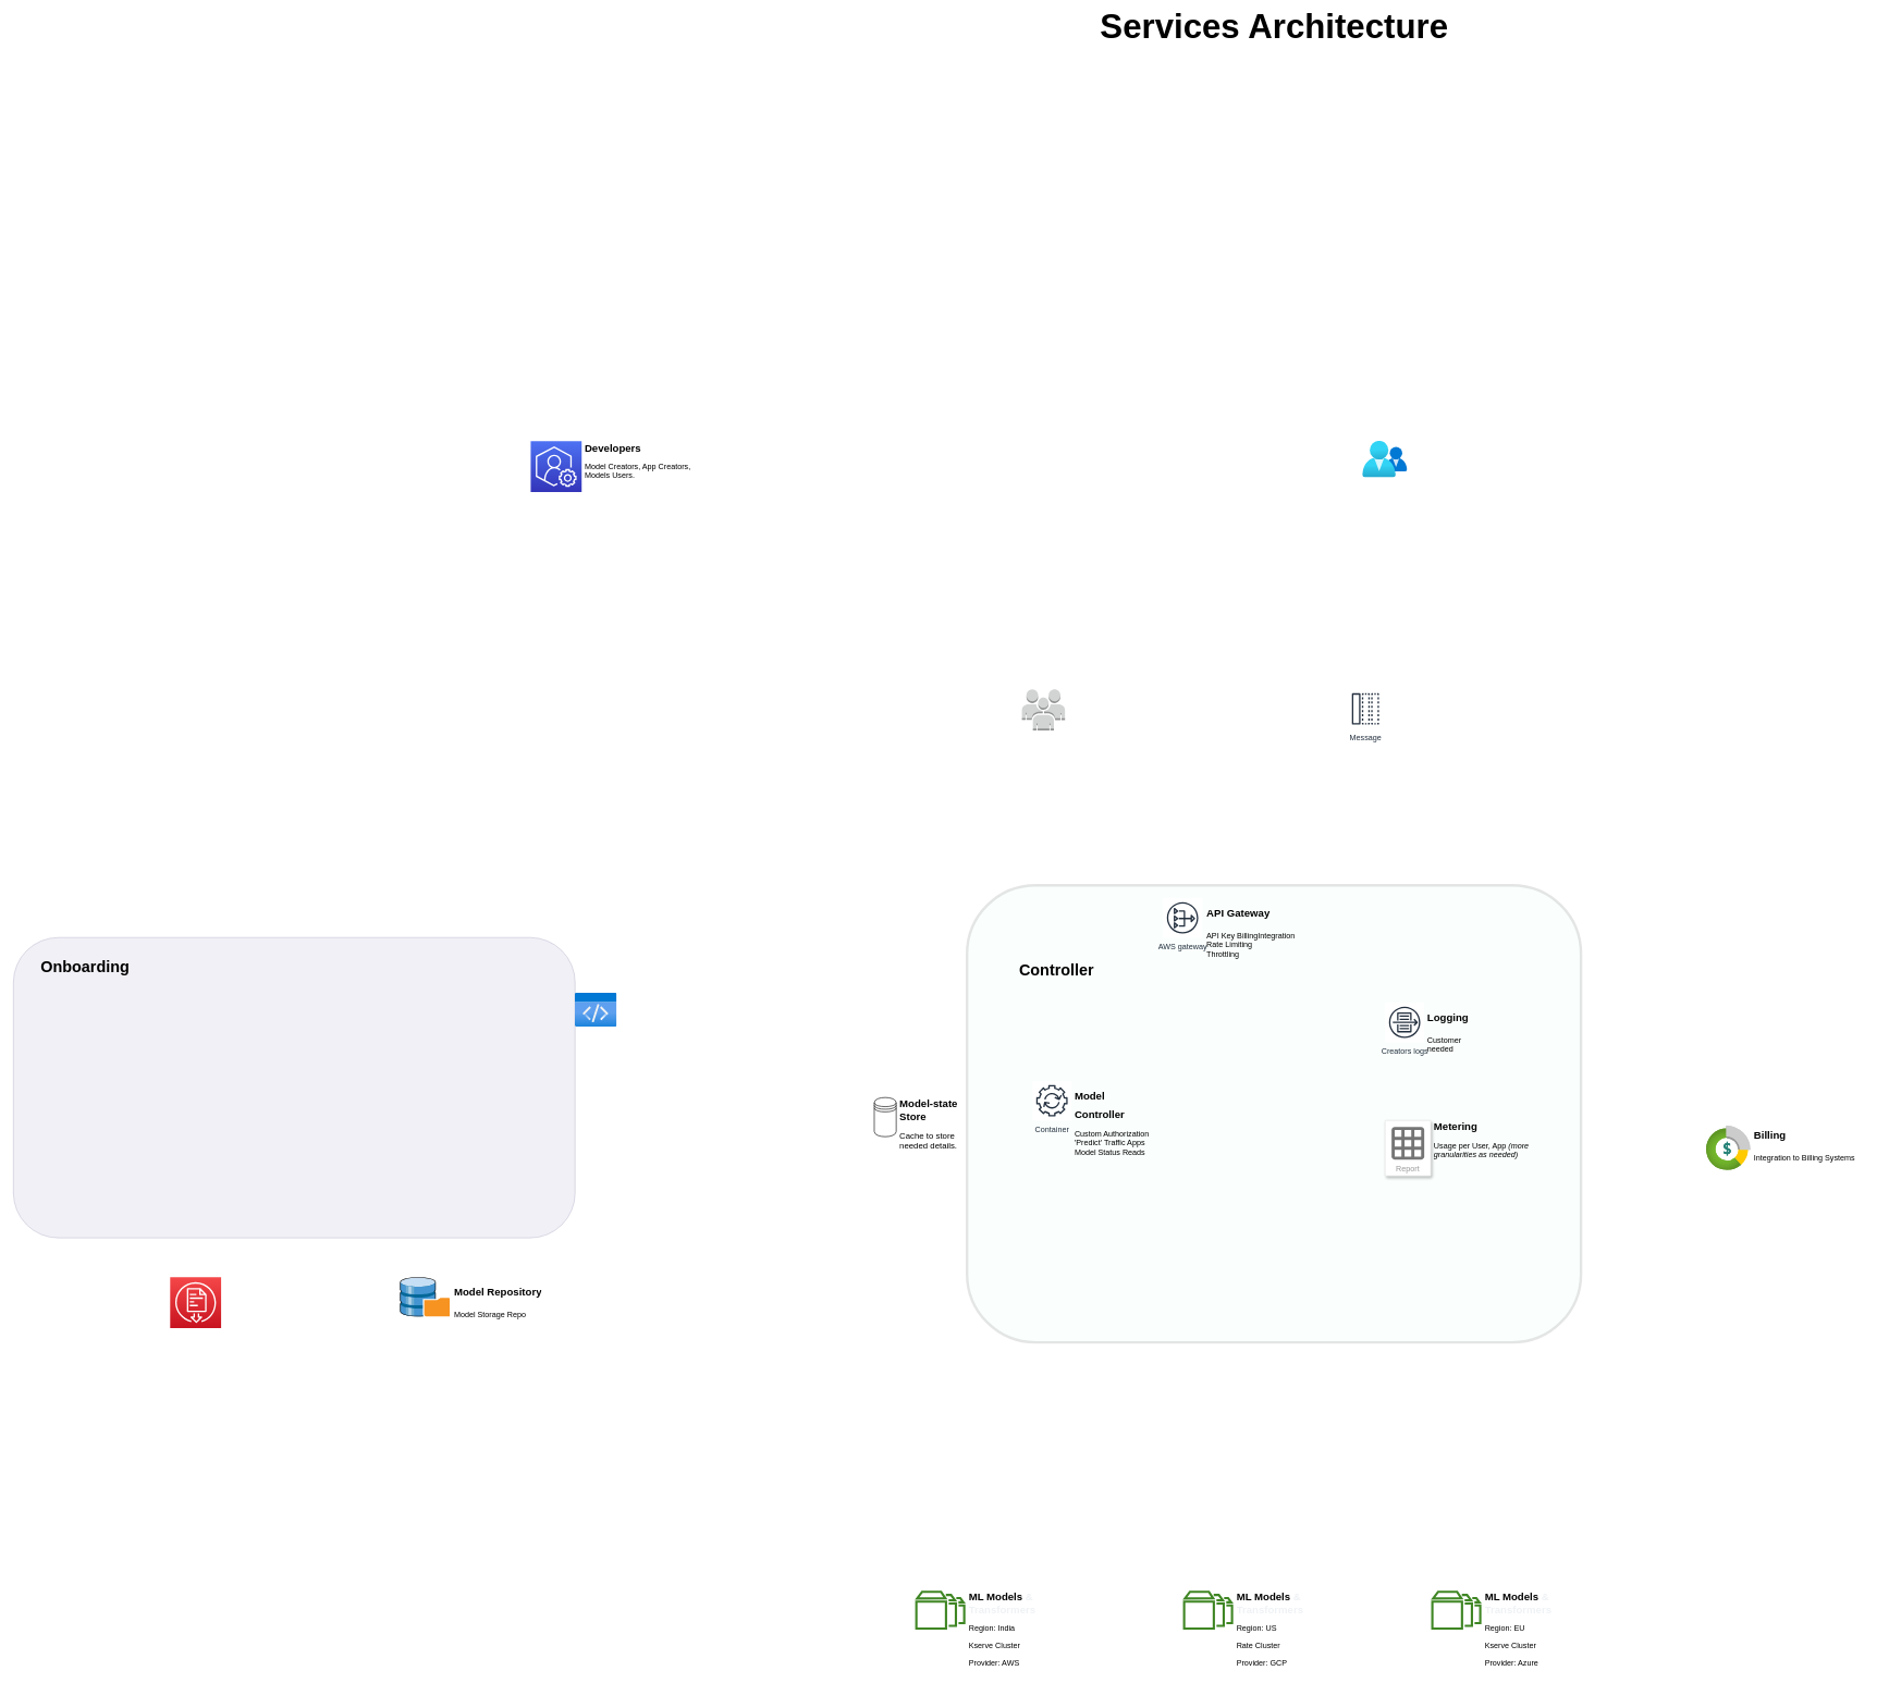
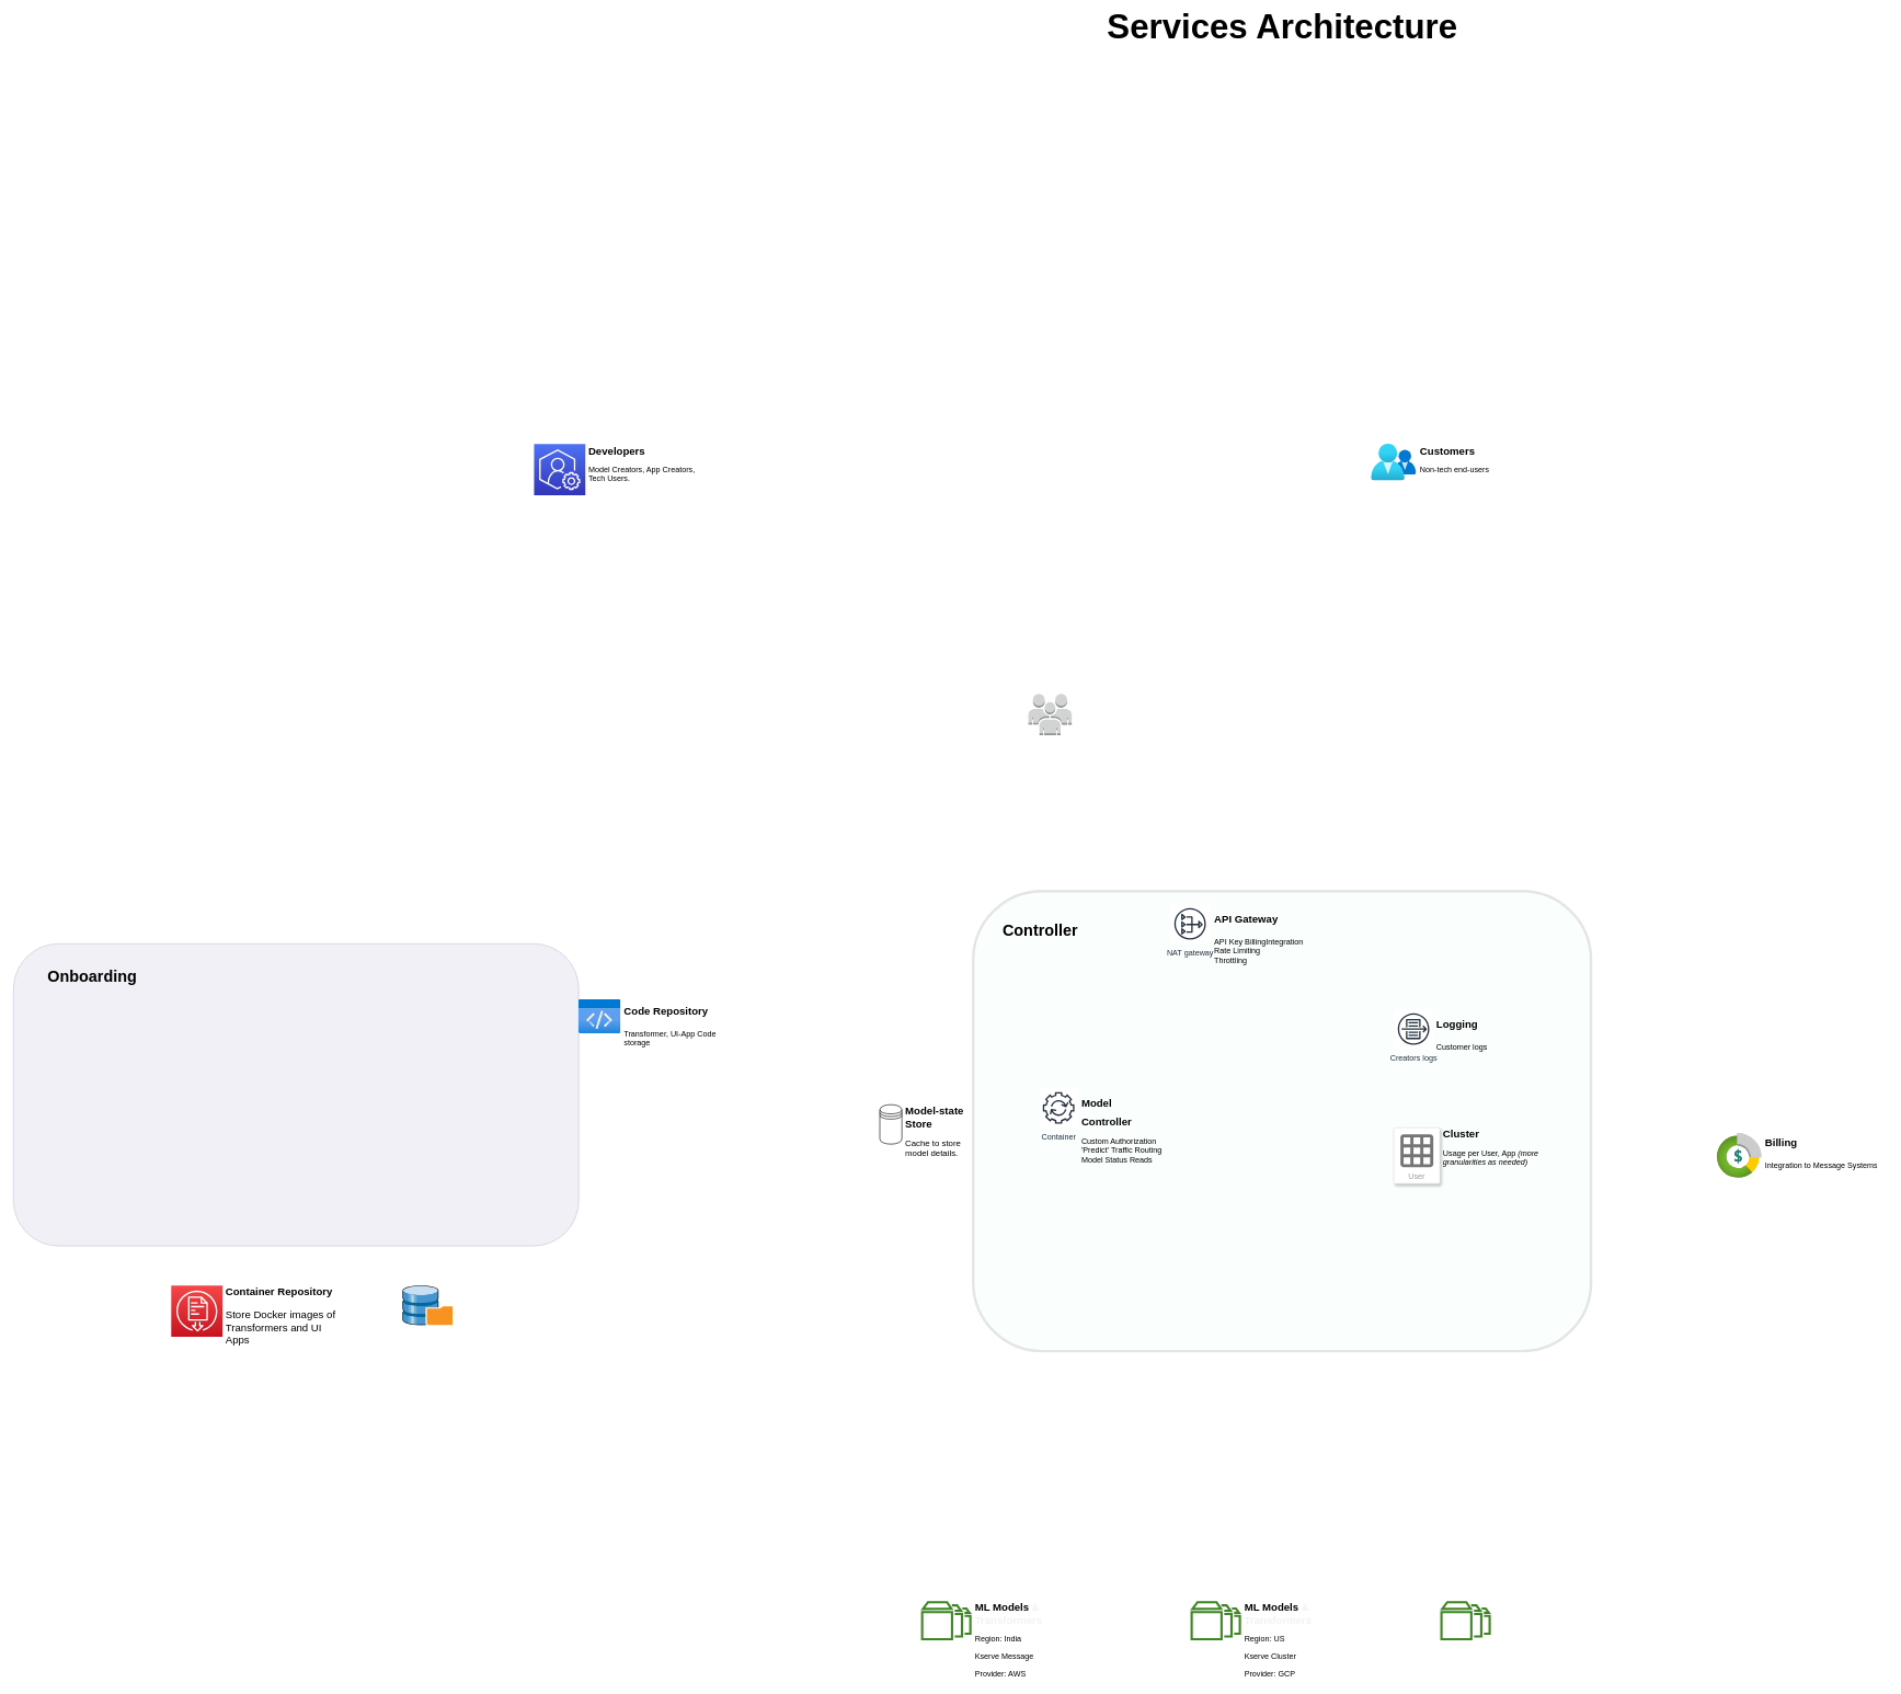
- <mxCell id="49" value="&lt;h1 style=&quot;font-size: 16px;&quot;&gt;&lt;font style=&quot;font-size: 16px;&quot;&gt;Developers&lt;/font&gt;&lt;/h1&gt;&lt;p style=&quot;&quot;&gt;Model Creators, App Creators, Models Users.&lt;/p&gt;" style="text;html=1;strokeColor=none;fillColor=none;spacing=5;spacingTop=-20;whiteSpace=wrap;overflow=hidden;rounded=0;" vertex="1" parent="47"><mxGeometry x="78" width="190" height="120" as="geometry" /></mxCell>
+ <mxCell id="49" value="&lt;h1 style=&quot;font-size: 16px;&quot;&gt;&lt;font style=&quot;font-size: 16px;&quot;&gt;Developers&lt;/font&gt;&lt;/h1&gt;&lt;p style=&quot;&quot;&gt;Model Creators, App Creators, Tech Users.&lt;/p&gt;" style="text;html=1;strokeColor=none;fillColor=none;spacing=5;spacingTop=-20;whiteSpace=wrap;overflow=hidden;rounded=0;" vertex="1" parent="47"><mxGeometry x="78" width="190" height="120" as="geometry" /></mxCell>
+ <mxCell id="52" value="&lt;h1 style=&quot;font-size: 16px;&quot;&gt;&lt;font style=&quot;font-size: 16px;&quot;&gt;Customers&lt;/font&gt;&lt;/h1&gt;&lt;p style=&quot;&quot;&gt;Non-tech end-users&lt;/p&gt;" style="text;html=1;strokeColor=none;fillColor=none;spacing=5;spacingTop=-20;whiteSpace=wrap;overflow=hidden;rounded=0;" vertex="1" parent="50"><mxGeometry x="69" width="190" height="120" as="geometry" /></mxCell>
- <mxCell id="29" value="Message" style="sketch=0;outlineConnect=0;fontColor=#232F3E;gradientColor=none;strokeColor=#232F3E;fillColor=#ffffff;dashed=0;verticalLabelPosition=bottom;verticalAlign=top;align=center;html=1;fontSize=12;fontStyle=0;aspect=fixed;shape=mxgraph.aws4.resourceIcon;resIcon=mxgraph.aws4.message;" vertex="1" parent="1"><mxGeometry x="2060" y="1055" width="60" height="60" as="geometry" /></mxCell>
- <mxCell id="9" value="AWS gateway" style="sketch=0;outlineConnect=0;fontColor=#232F3E;gradientColor=none;strokeColor=#232F3E;fillColor=#ffffff;dashed=0;verticalLabelPosition=bottom;verticalAlign=top;align=center;html=1;fontSize=12;fontStyle=0;aspect=fixed;shape=mxgraph.aws4.resourceIcon;resIcon=mxgraph.aws4.nat_gateway;" vertex="1" parent="8"><mxGeometry width="60" height="60" as="geometry" /></mxCell>
+ <mxCell id="9" value="NAT gateway" style="sketch=0;outlineConnect=0;fontColor=#232F3E;gradientColor=none;strokeColor=#232F3E;fillColor=#ffffff;dashed=0;verticalLabelPosition=bottom;verticalAlign=top;align=center;html=1;fontSize=12;fontStyle=0;aspect=fixed;shape=mxgraph.aws4.resourceIcon;resIcon=mxgraph.aws4.nat_gateway;" vertex="1" parent="8"><mxGeometry width="60" height="60" as="geometry" /></mxCell>
- <mxCell id="34" value="&lt;font style=&quot;font-size: 24px;&quot;&gt;&lt;b&gt;Onboarding&lt;/b&gt;&lt;/font&gt;" style="text;html=1;strokeColor=none;fillColor=none;align=center;verticalAlign=middle;whiteSpace=wrap;rounded=0;" vertex="1" parent="1"><mxGeometry x="40" y="1465" width="180" height="30" as="geometry" /></mxCell>
+ <mxCell id="34" value="&lt;font style=&quot;font-size: 24px;&quot;&gt;&lt;b&gt;Onboarding&lt;/b&gt;&lt;/font&gt;" style="text;html=1;strokeColor=none;fillColor=none;align=center;verticalAlign=middle;whiteSpace=wrap;rounded=0;" vertex="1" parent="1"><mxGeometry x="50" y="1470" width="180" height="30" as="geometry" /></mxCell>
- <mxCell id="4" value="&lt;h1&gt;Controller&lt;/h1&gt;" style="text;html=1;strokeColor=none;fillColor=none;spacing=5;spacingTop=-20;whiteSpace=wrap;overflow=hidden;rounded=0;" vertex="1" parent="1"><mxGeometry x="1555" y="1465" width="190" height="60" as="geometry" /></mxCell>
+ <mxCell id="4" value="&lt;h1&gt;Controller&lt;/h1&gt;" style="text;html=1;strokeColor=none;fillColor=none;spacing=5;spacingTop=-20;whiteSpace=wrap;overflow=hidden;rounded=0;" vertex="1" parent="1"><mxGeometry x="1520" y="1395" width="190" height="60" as="geometry" /></mxCell>
- <mxCell id="13" value="&lt;h1&gt;&lt;font style=&quot;font-size: 16px;&quot;&gt;Logging&lt;/font&gt;&lt;/h1&gt;&lt;p&gt;Customer needed&lt;/p&gt;" style="text;html=1;strokeColor=none;fillColor=none;spacing=5;spacingTop=-20;whiteSpace=wrap;overflow=hidden;rounded=0;" vertex="1" parent="11"><mxGeometry x="60" width="103" height="80" as="geometry" /></mxCell>
+ <mxCell id="13" value="&lt;h1&gt;&lt;font style=&quot;font-size: 16px;&quot;&gt;Logging&lt;/font&gt;&lt;/h1&gt;&lt;p&gt;Customer logs&lt;/p&gt;" style="text;html=1;strokeColor=none;fillColor=none;spacing=5;spacingTop=-20;whiteSpace=wrap;overflow=hidden;rounded=0;" vertex="1" parent="11"><mxGeometry x="60" width="103" height="80" as="geometry" /></mxCell>
+ <mxCell id="40" value="&lt;h1&gt;&lt;font style=&quot;font-size: 16px;&quot;&gt;Code Repository&lt;/font&gt;&lt;/h1&gt;&lt;p&gt;Transformer, UI-App Code storage&lt;/p&gt;" style="text;html=1;strokeColor=none;fillColor=none;spacing=5;spacingTop=-20;whiteSpace=wrap;overflow=hidden;rounded=0;" vertex="1" parent="38"><mxGeometry x="64" width="190" height="120" as="geometry" /></mxCell>
- <mxCell id="7" value="&lt;h1&gt;&lt;font style=&quot;font-size: 16px;&quot;&gt;Model Controller&lt;/font&gt;&lt;/h1&gt;&lt;p style=&quot;line-height: 20%;&quot;&gt;&lt;span style=&quot;background-color: initial;&quot;&gt;Custom Authorization&lt;/span&gt;&lt;/p&gt;&lt;p style=&quot;line-height: 20%;&quot;&gt;'Predict' Traffic Apps&lt;/p&gt;&lt;p style=&quot;line-height: 20%;&quot;&gt;Model Status Reads&lt;/p&gt;&lt;p style=&quot;line-height: 20%;&quot;&gt;&lt;br&gt;&lt;/p&gt;" style="text;html=1;strokeColor=none;fillColor=none;spacing=5;spacingTop=-20;whiteSpace=wrap;overflow=hidden;rounded=0;" vertex="1" parent="5"><mxGeometry x="60" width="135" height="120" as="geometry" /></mxCell>
+ <mxCell id="7" value="&lt;h1&gt;&lt;font style=&quot;font-size: 16px;&quot;&gt;Model Controller&lt;/font&gt;&lt;/h1&gt;&lt;p style=&quot;line-height: 20%;&quot;&gt;&lt;span style=&quot;background-color: initial;&quot;&gt;Custom Authorization&lt;/span&gt;&lt;/p&gt;&lt;p style=&quot;line-height: 20%;&quot;&gt;'Predict' Traffic Routing&lt;/p&gt;&lt;p style=&quot;line-height: 20%;&quot;&gt;Model Status Reads&lt;/p&gt;&lt;p style=&quot;line-height: 20%;&quot;&gt;&lt;br&gt;&lt;/p&gt;" style="text;html=1;strokeColor=none;fillColor=none;spacing=5;spacingTop=-20;whiteSpace=wrap;overflow=hidden;rounded=0;" vertex="1" parent="5"><mxGeometry x="60" width="135" height="120" as="geometry" /></mxCell>
- <mxCell id="17" value="&lt;h1 style=&quot;font-size: 16px;&quot;&gt;&lt;font style=&quot;font-size: 16px;&quot;&gt;Model-state Store&lt;/font&gt;&lt;/h1&gt;&lt;p style=&quot;&quot;&gt;&lt;span style=&quot;font-size: 13px;&quot;&gt;Cache to store needed details.&lt;/span&gt;&lt;/p&gt;" style="text;html=1;strokeColor=none;fillColor=none;spacing=5;spacingTop=-20;whiteSpace=wrap;overflow=hidden;rounded=0;" vertex="1" parent="15"><mxGeometry x="33.6" width="106.4" height="120" as="geometry" /></mxCell>
+ <mxCell id="17" value="&lt;h1 style=&quot;font-size: 16px;&quot;&gt;&lt;font style=&quot;font-size: 16px;&quot;&gt;Model-state Store&lt;/font&gt;&lt;/h1&gt;&lt;p style=&quot;&quot;&gt;&lt;span style=&quot;font-size: 13px;&quot;&gt;Cache to store model details.&lt;/span&gt;&lt;/p&gt;" style="text;html=1;strokeColor=none;fillColor=none;spacing=5;spacingTop=-20;whiteSpace=wrap;overflow=hidden;rounded=0;" vertex="1" parent="15"><mxGeometry x="33.6" width="106.4" height="120" as="geometry" /></mxCell>
- <mxCell id="45" value="&lt;h1&gt;&lt;font style=&quot;font-size: 16px;&quot;&gt;Billing&lt;/font&gt;&lt;/h1&gt;&lt;p&gt;Integration to Billing Systems&lt;/p&gt;" style="text;html=1;strokeColor=none;fillColor=none;spacing=5;spacingTop=-20;whiteSpace=wrap;overflow=hidden;rounded=0;" vertex="1" parent="44"><mxGeometry x="68" width="190" height="120" as="geometry" /></mxCell>
+ <mxCell id="45" value="&lt;h1&gt;&lt;font style=&quot;font-size: 16px;&quot;&gt;Billing&lt;/font&gt;&lt;/h1&gt;&lt;p&gt;Integration to Message Systems&lt;/p&gt;" style="text;html=1;strokeColor=none;fillColor=none;spacing=5;spacingTop=-20;whiteSpace=wrap;overflow=hidden;rounded=0;" vertex="1" parent="44"><mxGeometry x="68" width="190" height="120" as="geometry" /></mxCell>
- <mxCell id="32" value="&lt;h1 style=&quot;font-size: 16px;&quot;&gt;&lt;font style=&quot;font-size: 16px;&quot;&gt;Metering&lt;/font&gt;&lt;/h1&gt;&lt;p style=&quot;&quot;&gt;&lt;font style=&quot;font-size: 12px;&quot;&gt;Usage per User, App &lt;i&gt;(more granularities as needed)&lt;/i&gt;&lt;/font&gt;&lt;/p&gt;" style="text;html=1;strokeColor=none;fillColor=none;spacing=5;spacingTop=-20;whiteSpace=wrap;overflow=hidden;rounded=0;" vertex="1" parent="1"><mxGeometry x="2190" y="1715" width="190" height="120" as="geometry" /></mxCell>
+ <mxCell id="32" value="&lt;h1 style=&quot;font-size: 16px;&quot;&gt;&lt;font style=&quot;font-size: 16px;&quot;&gt;Cluster&lt;/font&gt;&lt;/h1&gt;&lt;p style=&quot;&quot;&gt;&lt;font style=&quot;font-size: 12px;&quot;&gt;Usage per User, App &lt;i&gt;(more granularities as needed)&lt;/i&gt;&lt;/font&gt;&lt;/p&gt;" style="text;html=1;strokeColor=none;fillColor=none;spacing=5;spacingTop=-20;whiteSpace=wrap;overflow=hidden;rounded=0;" vertex="1" parent="1"><mxGeometry x="2190" y="1715" width="190" height="120" as="geometry" /></mxCell>
- <mxCell id="30" value="Report" style="strokeColor=#dddddd;shadow=1;strokeWidth=1;rounded=1;absoluteArcSize=1;arcSize=2;labelPosition=center;verticalLabelPosition=middle;align=center;verticalAlign=bottom;spacingLeft=0;fontColor=#999999;fontSize=12;whiteSpace=wrap;spacingBottom=2;html=1;" vertex="1" parent="1"><mxGeometry x="2120" y="1715" width="70" height="85" as="geometry" /></mxCell>
+ <mxCell id="30" value="User" style="strokeColor=#dddddd;shadow=1;strokeWidth=1;rounded=1;absoluteArcSize=1;arcSize=2;labelPosition=center;verticalLabelPosition=middle;align=center;verticalAlign=bottom;spacingLeft=0;fontColor=#999999;fontSize=12;whiteSpace=wrap;spacingBottom=2;html=1;" vertex="1" parent="1"><mxGeometry x="2120" y="1715" width="70" height="85" as="geometry" /></mxCell>
+ <mxCell id="43" value="&lt;h1 style=&quot;font-size: 16px;&quot;&gt;&lt;font style=&quot;font-size: 16px;&quot;&gt;Container Repository&lt;/font&gt;&lt;/h1&gt;&lt;p style=&quot;font-size: 16px;&quot;&gt;Store Docker images of Transformers and UI Apps&lt;/p&gt;" style="text;html=1;strokeColor=none;fillColor=none;spacing=5;spacingTop=-20;whiteSpace=wrap;overflow=hidden;rounded=0;" vertex="1" parent="41"><mxGeometry x="78" width="190" height="120" as="geometry" /></mxCell>
- <mxCell id="37" value="&lt;h1&gt;&lt;font style=&quot;font-size: 16px;&quot;&gt;Model Repository&lt;/font&gt;&lt;/h1&gt;&lt;p&gt;Model Storage Repo&lt;/p&gt;" style="text;html=1;strokeColor=none;fillColor=none;spacing=5;spacingTop=-20;whiteSpace=wrap;overflow=hidden;rounded=0;" vertex="1" parent="35"><mxGeometry x="78" width="190" height="120" as="geometry" /></mxCell>
- <mxCell id="20" value="&lt;h1 style=&quot;font-size: 16px;&quot;&gt;ML Models&amp;nbsp;&lt;span style=&quot;color: rgb(239, 242, 245); text-align: center;&quot;&gt;&amp;amp; Transformers&lt;/span&gt;&lt;br&gt;&lt;/h1&gt;&lt;p&gt;Region: India&lt;/p&gt;&lt;p&gt;Kserve Cluster&lt;/p&gt;&lt;p&gt;Provider: AWS&lt;/p&gt;" style="text;html=1;strokeColor=none;fillColor=none;spacing=5;spacingTop=-20;whiteSpace=wrap;overflow=hidden;rounded=0;" vertex="1" parent="18"><mxGeometry x="78" width="190" height="120" as="geometry" /></mxCell>
+ <mxCell id="20" value="&lt;h1 style=&quot;font-size: 16px;&quot;&gt;ML Models&amp;nbsp;&lt;span style=&quot;color: rgb(239, 242, 245); text-align: center;&quot;&gt;&amp;amp; Transformers&lt;/span&gt;&lt;br&gt;&lt;/h1&gt;&lt;p&gt;Region: India&lt;/p&gt;&lt;p&gt;Kserve Message&lt;/p&gt;&lt;p&gt;Provider: AWS&lt;/p&gt;" style="text;html=1;strokeColor=none;fillColor=none;spacing=5;spacingTop=-20;whiteSpace=wrap;overflow=hidden;rounded=0;" vertex="1" parent="18"><mxGeometry x="78" width="190" height="120" as="geometry" /></mxCell>
- <mxCell id="26" value="&lt;h1 style=&quot;font-size: 16px;&quot;&gt;ML Models&amp;nbsp;&lt;span style=&quot;color: rgb(239, 242, 245); text-align: center;&quot;&gt;&amp;amp; Transformers&lt;/span&gt;&lt;br&gt;&lt;/h1&gt;&lt;p&gt;Region: US&lt;/p&gt;&lt;p&gt;Rate Cluster&lt;/p&gt;&lt;p&gt;Provider: GCP&lt;/p&gt;" style="text;html=1;strokeColor=none;fillColor=none;spacing=5;spacingTop=-20;whiteSpace=wrap;overflow=hidden;rounded=0;" vertex="1" parent="24"><mxGeometry x="78" width="190" height="120" as="geometry" /></mxCell>
+ <mxCell id="26" value="&lt;h1 style=&quot;font-size: 16px;&quot;&gt;ML Models&amp;nbsp;&lt;span style=&quot;color: rgb(239, 242, 245); text-align: center;&quot;&gt;&amp;amp; Transformers&lt;/span&gt;&lt;br&gt;&lt;/h1&gt;&lt;p&gt;Region: US&lt;/p&gt;&lt;p&gt;Kserve Cluster&lt;/p&gt;&lt;p&gt;Provider: GCP&lt;/p&gt;" style="text;html=1;strokeColor=none;fillColor=none;spacing=5;spacingTop=-20;whiteSpace=wrap;overflow=hidden;rounded=0;" vertex="1" parent="24"><mxGeometry x="78" width="190" height="120" as="geometry" /></mxCell>
- <mxCell id="23" value="&lt;h1 style=&quot;font-size: 16px;&quot;&gt;ML Models&amp;nbsp;&lt;span style=&quot;color: rgb(239, 242, 245); text-align: center;&quot;&gt;&amp;amp; Transformers&lt;/span&gt;&lt;br&gt;&lt;/h1&gt;&lt;p&gt;Region: EU&lt;/p&gt;&lt;p&gt;Kserve Cluster&lt;/p&gt;&lt;p&gt;Provider: Azure&lt;/p&gt;" style="text;html=1;strokeColor=none;fillColor=none;spacing=5;spacingTop=-20;whiteSpace=wrap;overflow=hidden;rounded=0;" vertex="1" parent="21"><mxGeometry x="78" width="190" height="120" as="geometry" /></mxCell>
